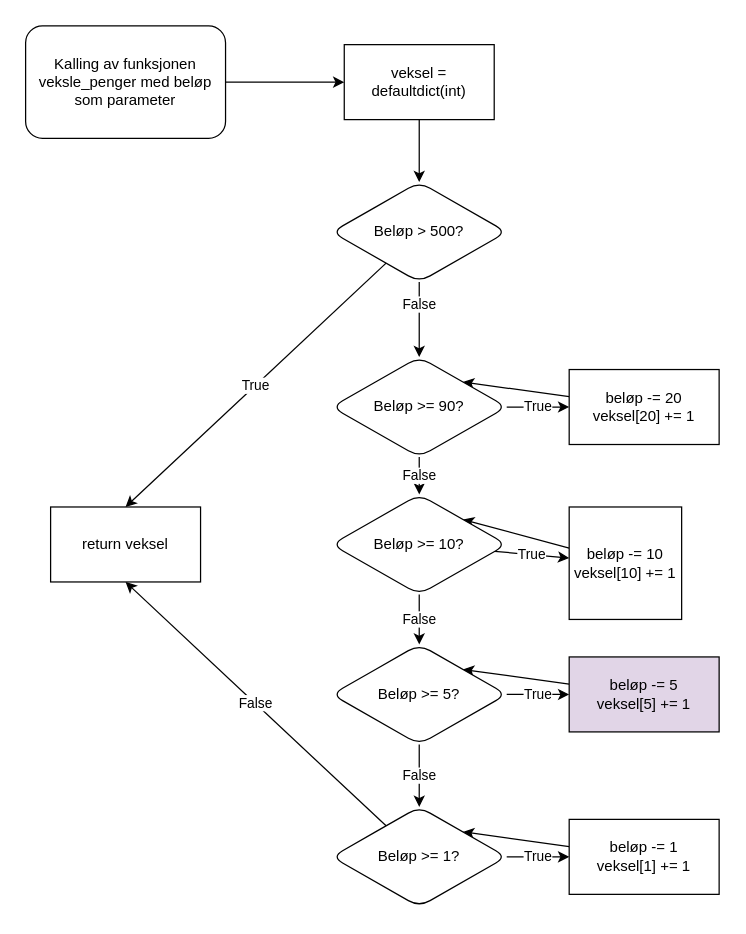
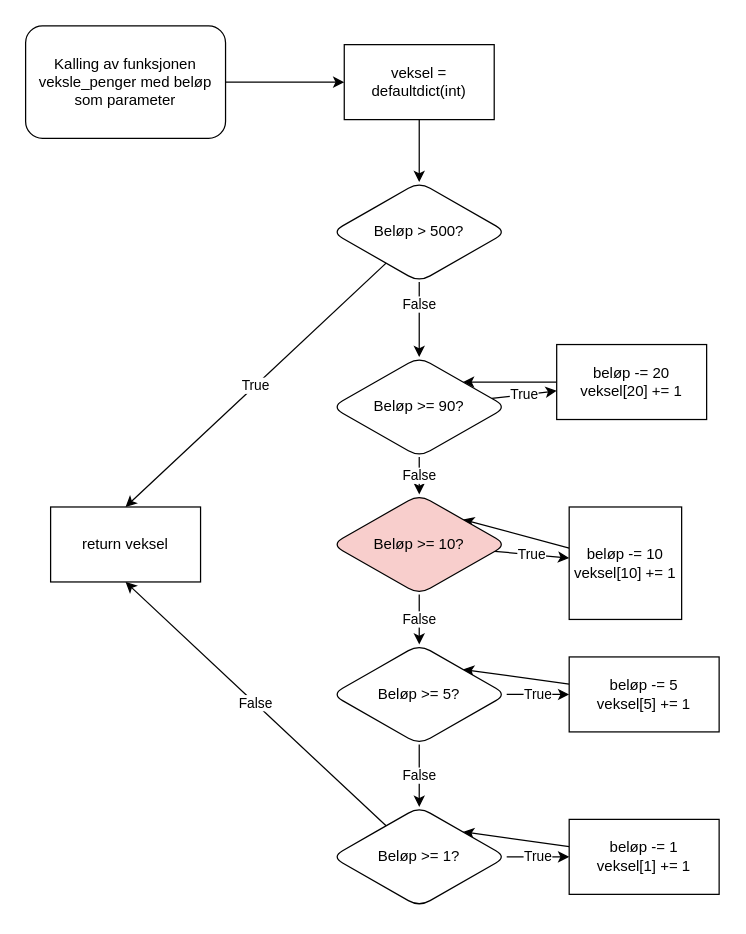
- <mxCell id="5" value="beløp -= 20&lt;br&gt;veksel[20] += 1" style="whiteSpace=wrap;html=1;" parent="1" vertex="1"><mxGeometry x="455" y="295" width="120" height="60" as="geometry" /></mxCell>
+ <mxCell id="5" value="beløp -= 20&lt;br&gt;veksel[20] += 1" style="whiteSpace=wrap;html=1;" parent="1" vertex="1"><mxGeometry x="445" y="275" width="120" height="60" as="geometry" /></mxCell>
- <mxCell id="20" value="Beløp &amp;gt;= 10?" style="rhombus;whiteSpace=wrap;html=1;rounded=1;" parent="1" vertex="1"><mxGeometry x="265" y="395" width="140" height="80" as="geometry" /></mxCell>
+ <mxCell id="20" value="Beløp &amp;gt;= 10?" style="rhombus;whiteSpace=wrap;html=1;rounded=1;fillColor=#f8cecc;" parent="1" vertex="1"><mxGeometry x="265" y="395" width="140" height="80" as="geometry" /></mxCell>
- <mxCell id="22" value="beløp -= 5&lt;br&gt;veksel[5] += 1" style="whiteSpace=wrap;html=1;fillColor=#e1d5e7;" parent="1" vertex="1"><mxGeometry x="455" y="525" width="120" height="60" as="geometry" /></mxCell>
+ <mxCell id="22" value="beløp -= 5&lt;br&gt;veksel[5] += 1" style="whiteSpace=wrap;html=1;" parent="1" vertex="1"><mxGeometry x="455" y="525" width="120" height="60" as="geometry" /></mxCell>
